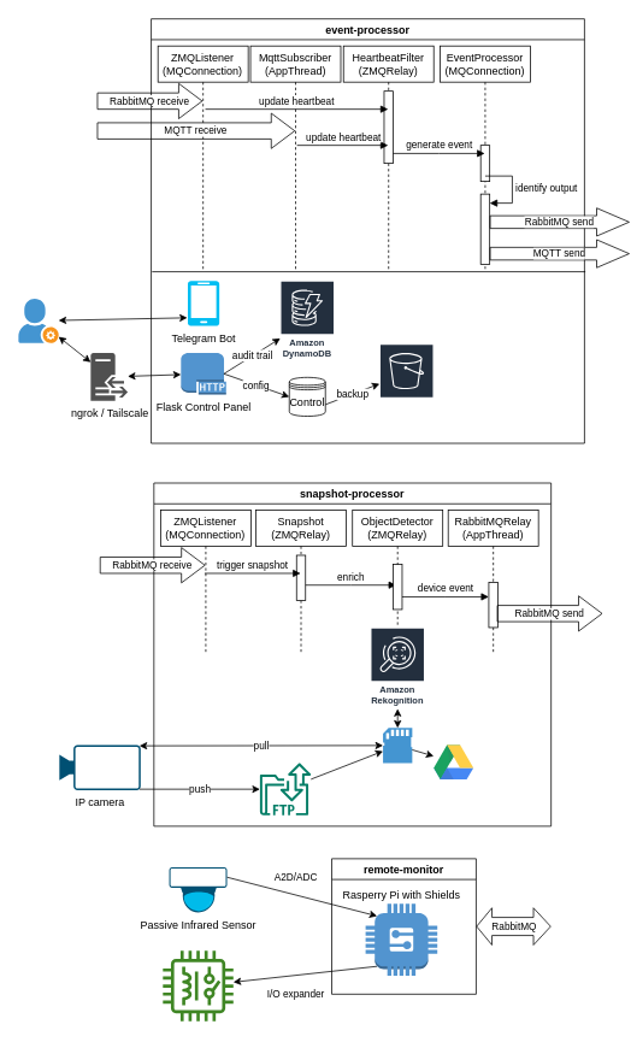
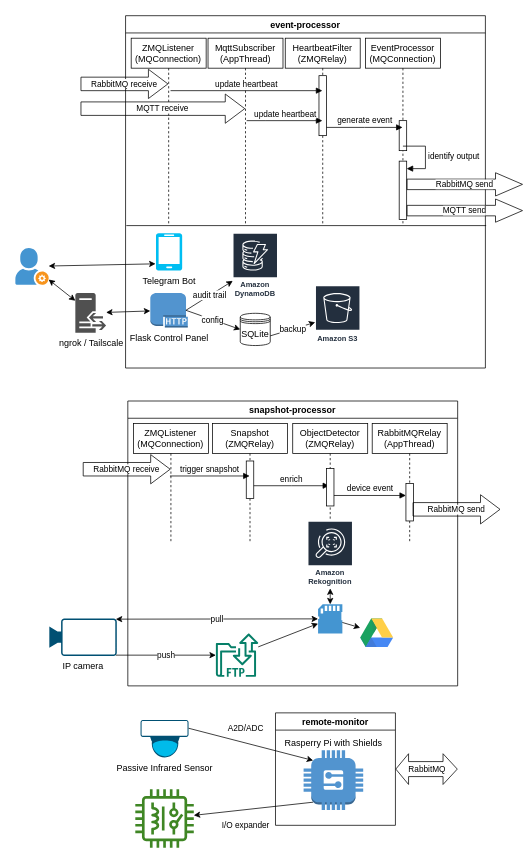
- <mxCell id="11" value="Amazon S3" style="sketch=0;outlineConnect=0;fontColor=#232F3E;gradientColor=none;strokeColor=#ffffff;fillColor=#232F3E;dashed=0;verticalLabelPosition=middle;verticalAlign=bottom;align=center;html=1;whiteSpace=wrap;fontSize=10;fontStyle=1;spacing=3;shape=mxgraph.aws4.productIcon;prIcon=mxgraph.aws4.s3;" parent="8" vertex="1"><mxGeometry x="253" y="360" width="60" height="65" as="geometry" /></mxCell>
+ <mxCell id="11" value="Amazon S3" style="sketch=0;outlineConnect=0;fontColor=#232F3E;gradientColor=none;strokeColor=#ffffff;fillColor=#232F3E;dashed=0;verticalLabelPosition=middle;verticalAlign=bottom;align=center;html=1;whiteSpace=wrap;fontSize=10;fontStyle=1;spacing=3;shape=mxgraph.aws4.productIcon;prIcon=mxgraph.aws4.s3;" parent="8" vertex="1"><mxGeometry x="253" y="360" width="60" height="80" as="geometry" /></mxCell>
- <mxCell id="12" value="Control" style="shape=datastore;whiteSpace=wrap;html=1;" parent="8" vertex="1"><mxGeometry x="153" y="397" width="40" height="43" as="geometry" /></mxCell>
+ <mxCell id="12" value="SQLite" style="shape=datastore;whiteSpace=wrap;html=1;" parent="8" vertex="1"><mxGeometry x="153" y="397" width="40" height="43" as="geometry" /></mxCell>
